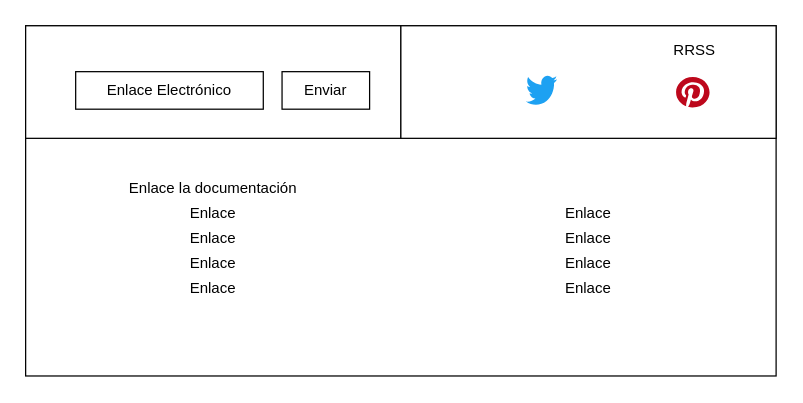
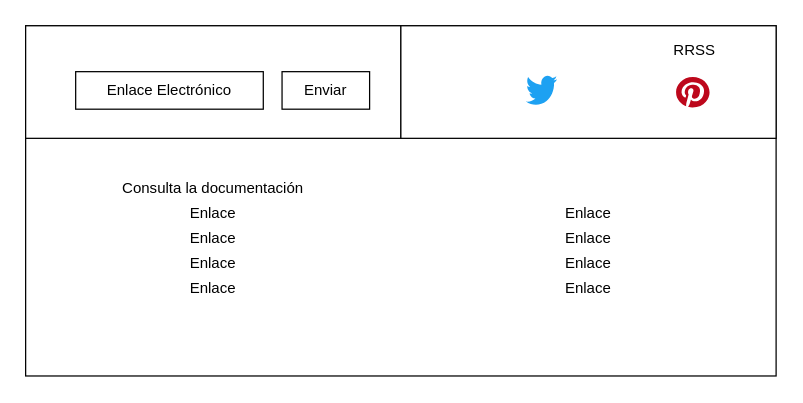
- <mxCell id="13" value="Enlace la documentación" style="text;html=1;strokeColor=none;fillColor=none;align=center;verticalAlign=middle;whiteSpace=wrap;rounded=0;" vertex="1" parent="1"><mxGeometry x="95" y="140" width="150" height="20" as="geometry" /></mxCell>
+ <mxCell id="13" value="Consulta la documentación" style="text;html=1;strokeColor=none;fillColor=none;align=center;verticalAlign=middle;whiteSpace=wrap;rounded=0;" vertex="1" parent="1"><mxGeometry x="95" y="140" width="150" height="20" as="geometry" /></mxCell>
